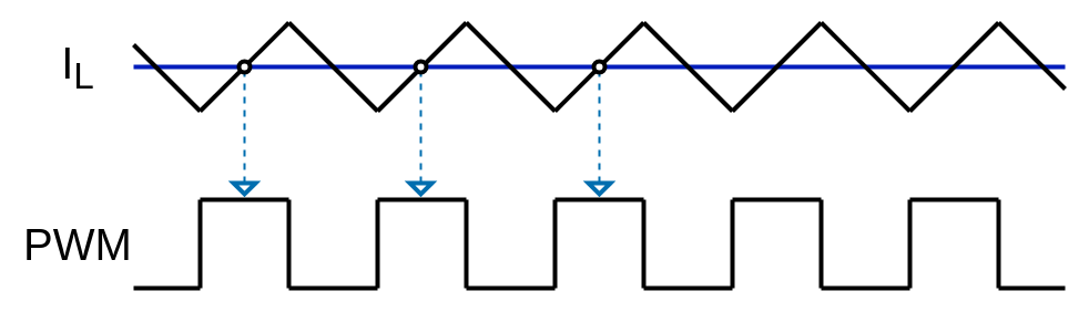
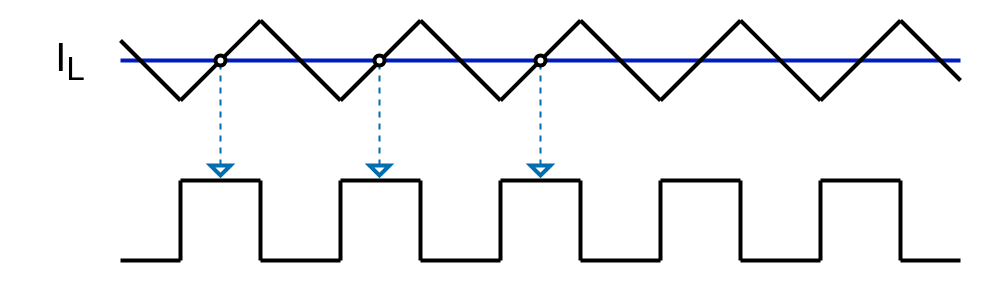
- <mxCell id="27" value="PWM" style="text;html=1;strokeColor=none;fillColor=none;align=center;verticalAlign=middle;whiteSpace=wrap;rounded=0;fontSize=40;" parent="1" vertex="1"><mxGeometry x="20" y="200" width="100" height="40" as="geometry" /></mxCell>
